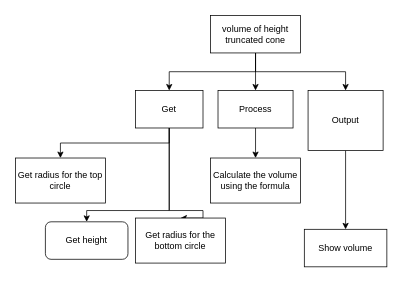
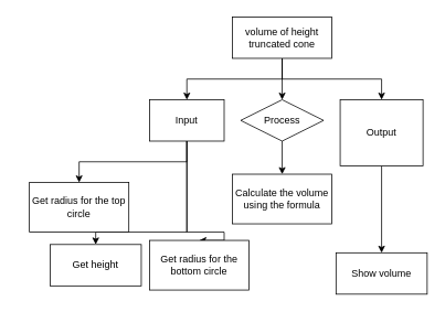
- <mxCell id="9" value="Get" style="rounded=0;whiteSpace=wrap;html=1;" vertex="1" parent="1"><mxGeometry x="180" y="120" width="90" height="50" as="geometry" /></mxCell>
+ <mxCell id="9" value="Input" style="rounded=0;whiteSpace=wrap;html=1;" vertex="1" parent="1"><mxGeometry x="180" y="120" width="90" height="50" as="geometry" /></mxCell>
- <mxCell id="11" value="Process" style="rounded=0;whiteSpace=wrap;html=1;" vertex="1" parent="1"><mxGeometry x="290" y="120" width="100" height="50" as="geometry" /></mxCell>
+ <mxCell id="11" value="Process" style="rhombus;whiteSpace=wrap;html=1;" vertex="1" parent="1"><mxGeometry x="290" y="120" width="100" height="50" as="geometry" /></mxCell>
- <mxCell id="14" value="Get radius for the top circle" style="rounded=0;whiteSpace=wrap;html=1;" vertex="1" parent="1"><mxGeometry x="20" y="210" width="120" height="60" as="geometry" /></mxCell>
+ <mxCell id="14" value="Get radius for the top circle" style="rounded=0;whiteSpace=wrap;html=1;" vertex="1" parent="1"><mxGeometry x="35" y="220" width="120" height="60" as="geometry" /></mxCell>
- <mxCell id="15" value="Get height" style="whiteSpace=wrap;html=1;rounded=1;" vertex="1" parent="1"><mxGeometry x="60" y="295" width="110" height="50" as="geometry" /></mxCell>
+ <mxCell id="15" value="Get height" style="rounded=0;whiteSpace=wrap;html=1;" vertex="1" parent="1"><mxGeometry x="60" y="295" width="110" height="50" as="geometry" /></mxCell>
